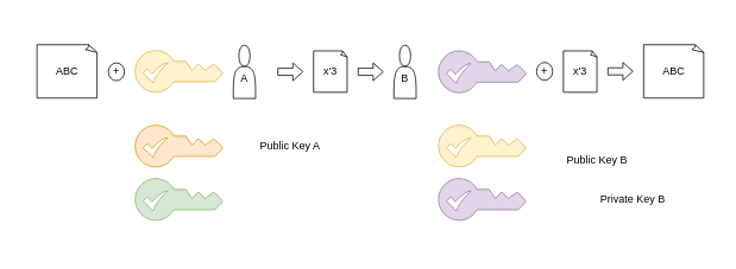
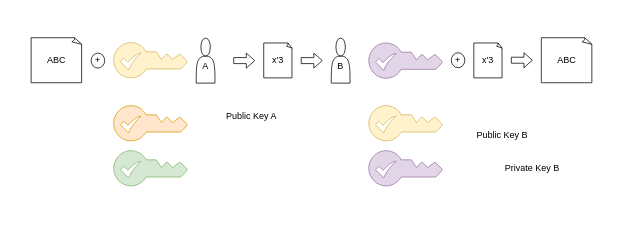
- <mxCell id="22" value="Public Key A" style="text;html=1;strokeColor=none;fillColor=none;align=center;verticalAlign=middle;whiteSpace=wrap;rounded=0;" vertex="1" parent="1"><mxGeometry x="285" y="148.5" width="80" height="30" as="geometry" /></mxCell>
+ <mxCell id="22" value="Public Key A" style="text;html=1;strokeColor=none;fillColor=none;align=center;verticalAlign=middle;whiteSpace=wrap;rounded=0;" vertex="1" parent="1"><mxGeometry x="295" y="138.5" width="80" height="30" as="geometry" /></mxCell>
